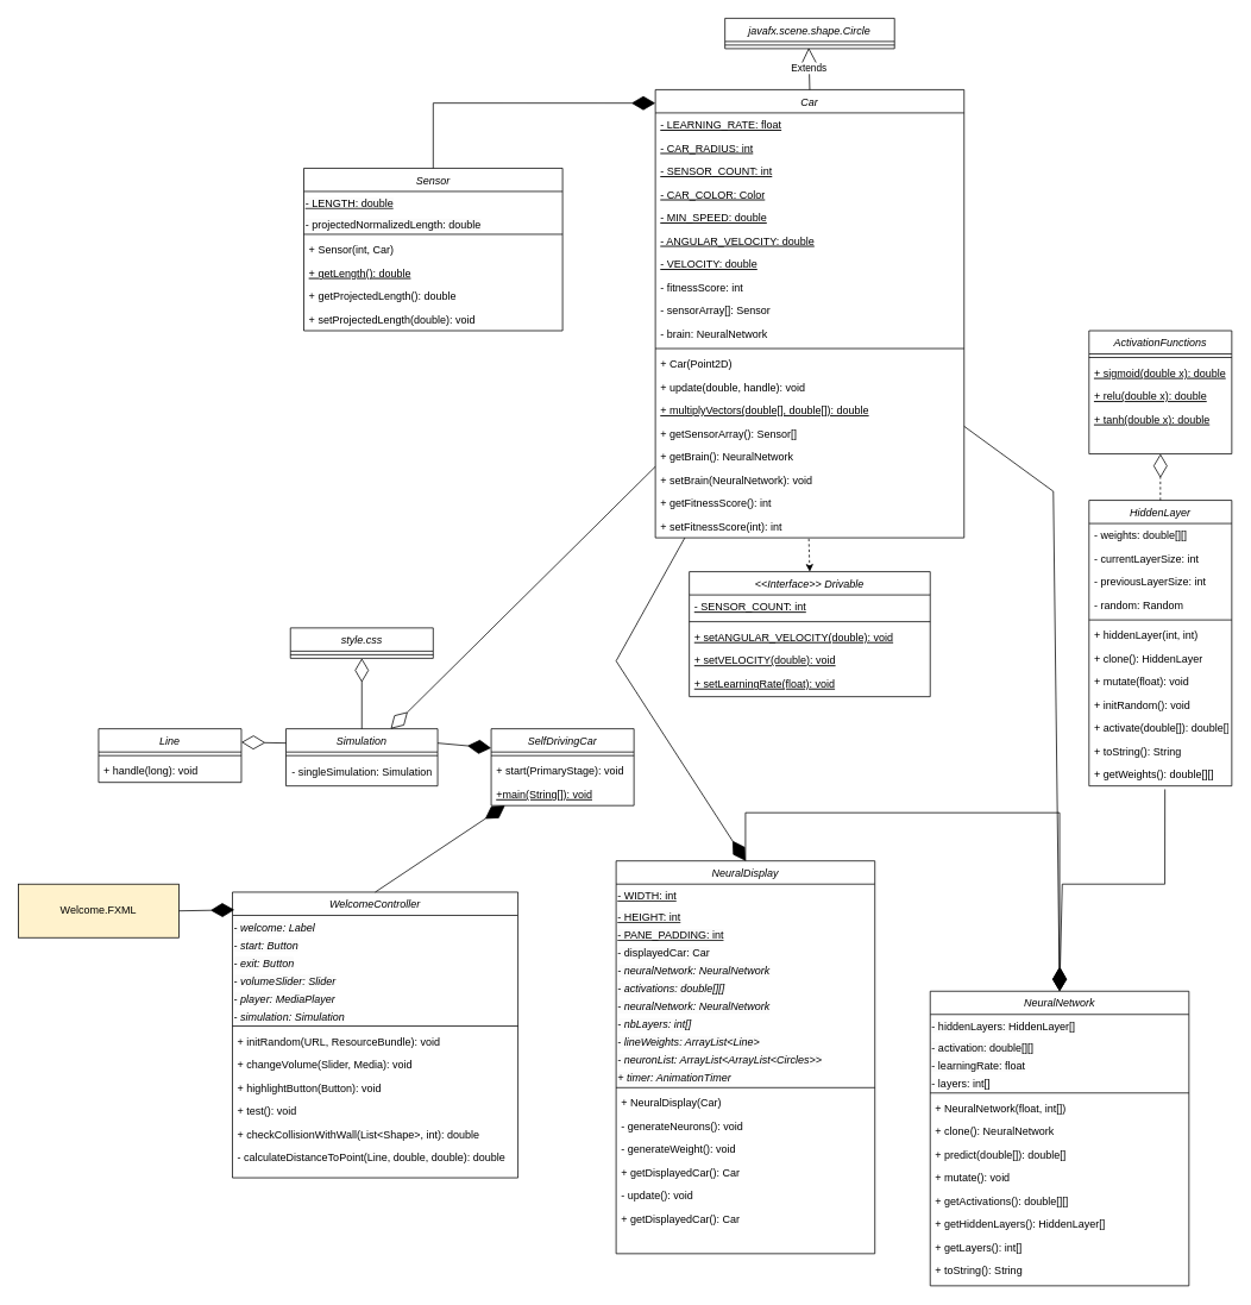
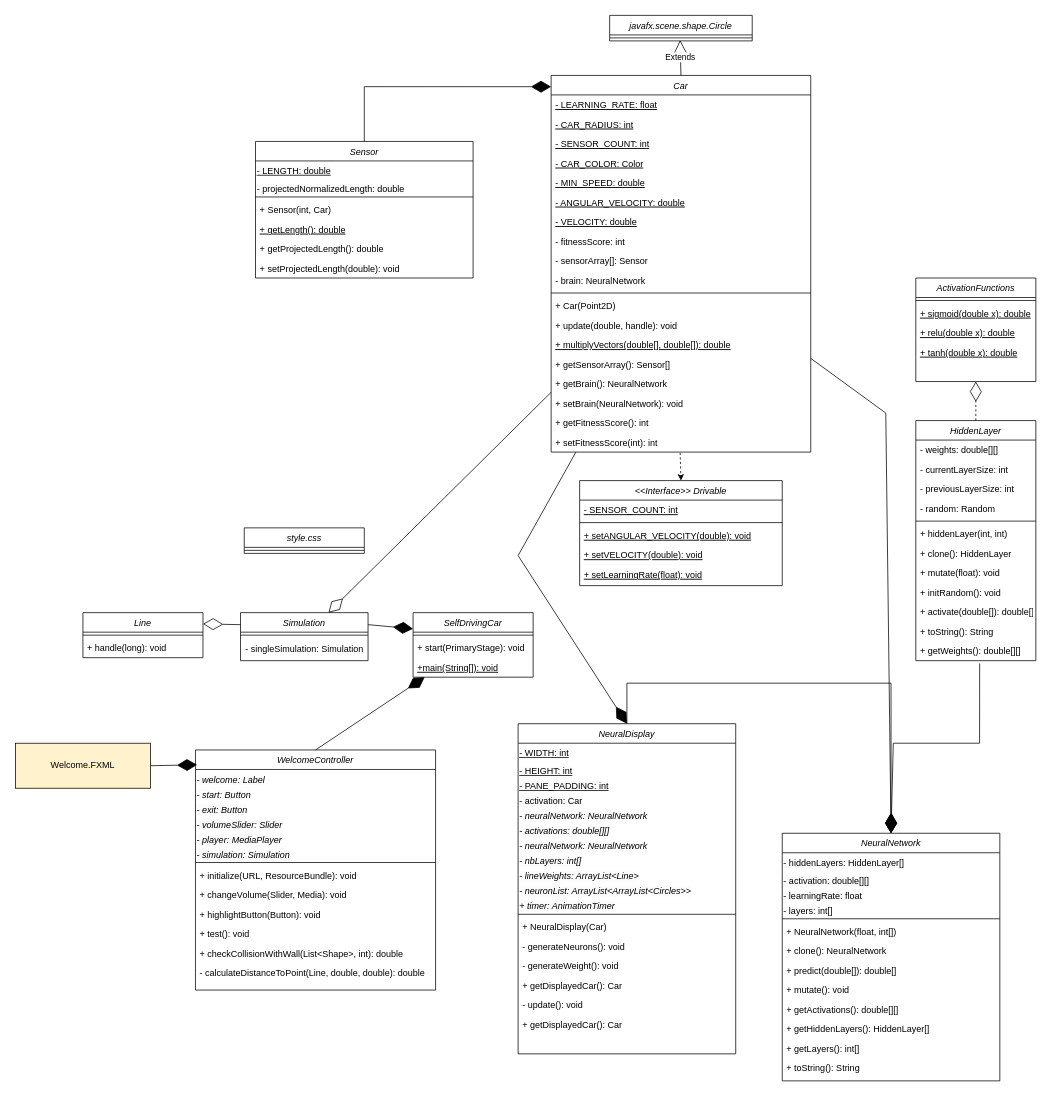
- <mxCell id="122" value="" style="endArrow=diamondThin;endFill=0;endSize=24;html=1;rounded=0;exitX=0.5;exitY=0;exitDx=0;exitDy=0;entryX=0.5;entryY=1;entryDx=0;entryDy=0;" edge="1" parent="1" source="104" target="102"><mxGeometry width="160" relative="1" as="geometry"><mxPoint x="420" y="790" as="sourcePoint" /><mxPoint x="580" y="790" as="targetPoint" /></mxGeometry></mxCell>
- <mxCell id="44" value="&lt;span style=&quot;color: rgb(0, 0, 0); font-family: Helvetica; font-size: 12px; font-style: normal; font-variant-ligatures: normal; font-variant-caps: normal; font-weight: 400; letter-spacing: normal; orphans: 2; text-align: left; text-indent: 0px; text-transform: none; widows: 2; word-spacing: 0px; -webkit-text-stroke-width: 0px; background-color: rgb(251, 251, 251); float: none; display: inline !important;&quot;&gt;- displayedCar: Car&lt;/span&gt;" style="text;whiteSpace=wrap;html=1;" parent="40" vertex="1"><mxGeometry y="90" width="290" height="20" as="geometry" /></mxCell>
+ <mxCell id="44" value="&lt;span style=&quot;color: rgb(0, 0, 0); font-family: Helvetica; font-size: 12px; font-style: normal; font-variant-ligatures: normal; font-variant-caps: normal; font-weight: 400; letter-spacing: normal; orphans: 2; text-align: left; text-indent: 0px; text-transform: none; widows: 2; word-spacing: 0px; -webkit-text-stroke-width: 0px; background-color: rgb(251, 251, 251); float: none; display: inline !important;&quot;&gt;- activation: Car&lt;/span&gt;" style="text;whiteSpace=wrap;html=1;" parent="40" vertex="1"><mxGeometry y="90" width="290" height="20" as="geometry" /></mxCell>
- <mxCell id="96" value="+ initRandom(URL, ResourceBundle): void" style="text;align=left;verticalAlign=top;spacingLeft=4;spacingRight=4;overflow=hidden;rotatable=0;points=[[0,0.5],[1,0.5]];portConstraint=eastwest;fontStyle=0" parent="88" vertex="1"><mxGeometry y="154" width="320" height="26" as="geometry" /></mxCell>
+ <mxCell id="96" value="+ initialize(URL, ResourceBundle): void" style="text;align=left;verticalAlign=top;spacingLeft=4;spacingRight=4;overflow=hidden;rotatable=0;points=[[0,0.5],[1,0.5]];portConstraint=eastwest;fontStyle=0" parent="88" vertex="1"><mxGeometry y="154" width="320" height="26" as="geometry" /></mxCell>
